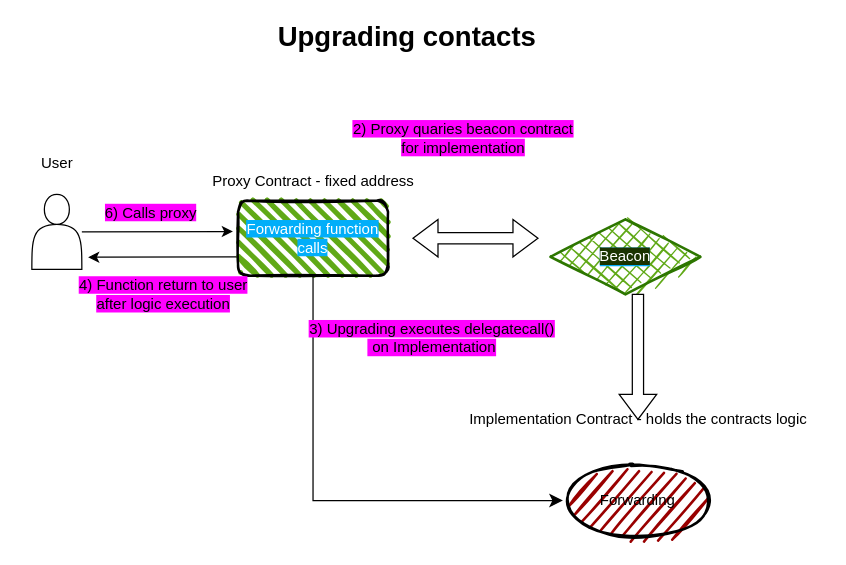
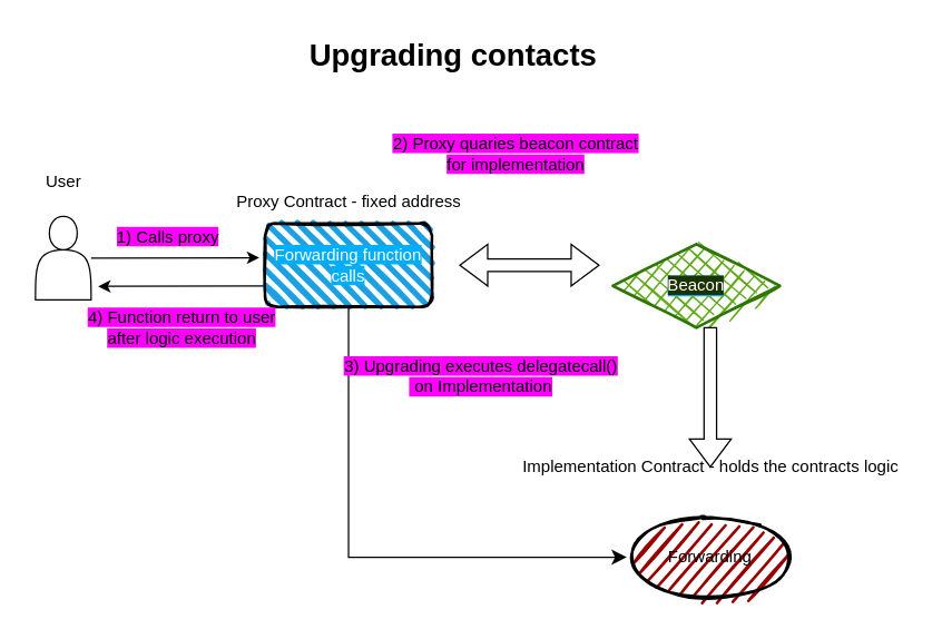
- <mxCell id="19" value="&lt;b&gt;&lt;font style=&quot;font-size: 22px;&quot;&gt;Upgrading contacts&lt;/font&gt;&lt;/b&gt;" style="text;html=1;align=center;verticalAlign=middle;resizable=0;points=[];autosize=1;strokeColor=none;fillColor=none;" parent="1" vertex="1"><mxGeometry x="210" y="10" width="230" height="40" as="geometry" /></mxCell>
+ <mxCell id="19" value="&lt;b&gt;&lt;font style=&quot;font-size: 22px;&quot;&gt;Upgrading contacts&lt;/font&gt;&lt;/b&gt;" style="text;html=1;align=center;verticalAlign=middle;resizable=0;points=[];autosize=1;strokeColor=none;fillColor=none;" parent="1" vertex="1"><mxGeometry x="210" y="20" width="230" height="40" as="geometry" /></mxCell>
- <mxCell id="16" value="&lt;span style=&quot;background-color: rgb(255, 0, 255);&quot;&gt;6) Calls proxy&lt;/span&gt;" style="text;html=1;align=center;verticalAlign=middle;resizable=0;points=[];autosize=1;strokeColor=none;fillColor=none;" parent="1" vertex="1"><mxGeometry x="70" y="155" width="100" height="30" as="geometry" /></mxCell>
+ <mxCell id="16" value="&lt;span style=&quot;background-color: rgb(255, 0, 255);&quot;&gt;1) Calls proxy&lt;/span&gt;" style="text;html=1;align=center;verticalAlign=middle;resizable=0;points=[];autosize=1;strokeColor=none;fillColor=none;" parent="1" vertex="1"><mxGeometry x="70" y="155" width="100" height="30" as="geometry" /></mxCell>
- <mxCell id="3" value="&lt;font style=&quot;background-color: rgb(1, 174, 249);&quot; color=&quot;#ffffff&quot;&gt;Forwarding function calls&lt;/font&gt;" style="rounded=1;whiteSpace=wrap;html=1;strokeWidth=2;fillWeight=4;hachureGap=8;hachureAngle=45;fillColor=#60a917;sketch=1;" parent="1" vertex="1"><mxGeometry x="190" y="160" width="120" height="60" as="geometry" /></mxCell>
+ <mxCell id="3" value="&lt;font style=&quot;background-color: rgb(1, 174, 249);&quot; color=&quot;#ffffff&quot;&gt;Forwarding function calls&lt;/font&gt;" style="rounded=1;whiteSpace=wrap;html=1;strokeWidth=2;fillWeight=4;hachureGap=8;hachureAngle=45;fillColor=#1ba1e2;sketch=1;" parent="1" vertex="1"><mxGeometry x="190" y="160" width="120" height="60" as="geometry" /></mxCell>
